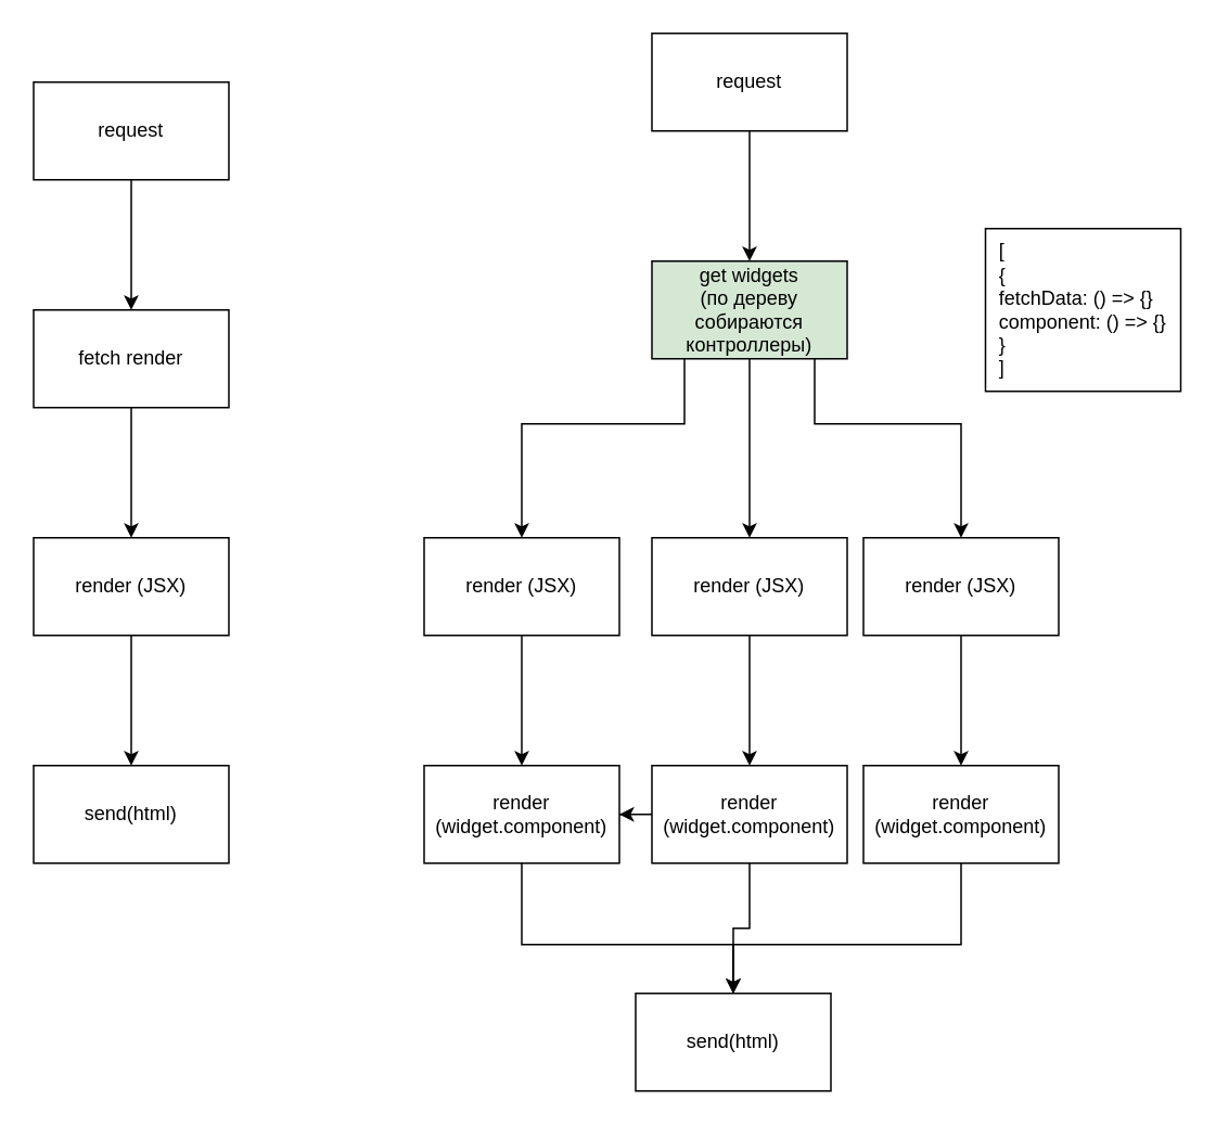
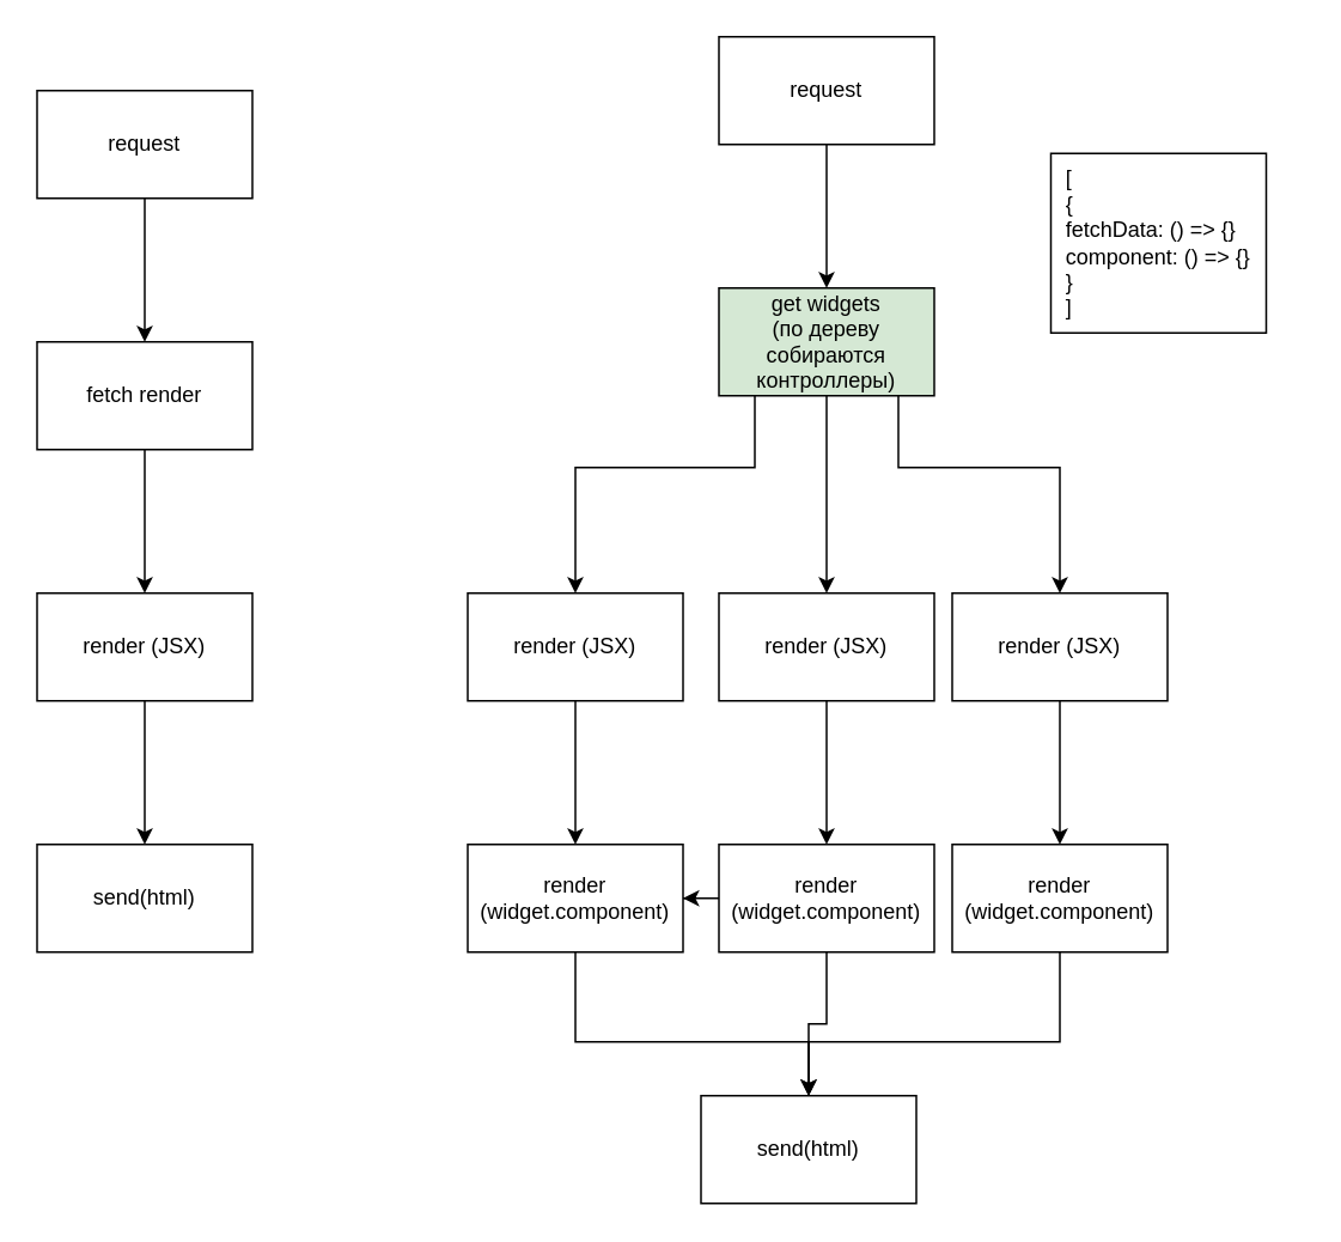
- <mxCell id="19" value="&lt;div style=&quot;text-align: left;&quot;&gt;&lt;span style=&quot;background-color: initial;&quot;&gt;[&lt;/span&gt;&lt;/div&gt;&lt;div style=&quot;text-align: left;&quot;&gt;&lt;span style=&quot;background-color: initial;&quot;&gt;{&lt;/span&gt;&lt;/div&gt;&lt;div style=&quot;text-align: left;&quot;&gt;&lt;span style=&quot;background-color: initial;&quot;&gt;fetchData: () =&amp;gt; {}&lt;/span&gt;&lt;/div&gt;&lt;div style=&quot;text-align: left;&quot;&gt;&lt;span style=&quot;background-color: initial;&quot;&gt;component: () =&amp;gt; {}&lt;/span&gt;&lt;/div&gt;&lt;div style=&quot;text-align: left;&quot;&gt;&lt;span style=&quot;background-color: initial;&quot;&gt;}&lt;/span&gt;&lt;/div&gt;&lt;div style=&quot;text-align: left;&quot;&gt;&lt;span style=&quot;background-color: initial;&quot;&gt;]&lt;/span&gt;&lt;/div&gt;" style="whiteSpace=wrap;html=1;rounded=0;" parent="1" vertex="1"><mxGeometry x="605" y="140" width="120" height="100" as="geometry" /></mxCell>
+ <mxCell id="19" value="&lt;div style=&quot;text-align: left;&quot;&gt;&lt;span style=&quot;background-color: initial;&quot;&gt;[&lt;/span&gt;&lt;/div&gt;&lt;div style=&quot;text-align: left;&quot;&gt;&lt;span style=&quot;background-color: initial;&quot;&gt;{&lt;/span&gt;&lt;/div&gt;&lt;div style=&quot;text-align: left;&quot;&gt;&lt;span style=&quot;background-color: initial;&quot;&gt;fetchData: () =&amp;gt; {}&lt;/span&gt;&lt;/div&gt;&lt;div style=&quot;text-align: left;&quot;&gt;&lt;span style=&quot;background-color: initial;&quot;&gt;component: () =&amp;gt; {}&lt;/span&gt;&lt;/div&gt;&lt;div style=&quot;text-align: left;&quot;&gt;&lt;span style=&quot;background-color: initial;&quot;&gt;}&lt;/span&gt;&lt;/div&gt;&lt;div style=&quot;text-align: left;&quot;&gt;&lt;span style=&quot;background-color: initial;&quot;&gt;]&lt;/span&gt;&lt;/div&gt;" style="whiteSpace=wrap;html=1;rounded=0;" parent="1" vertex="1"><mxGeometry x="585" y="85" width="120" height="100" as="geometry" /></mxCell>
